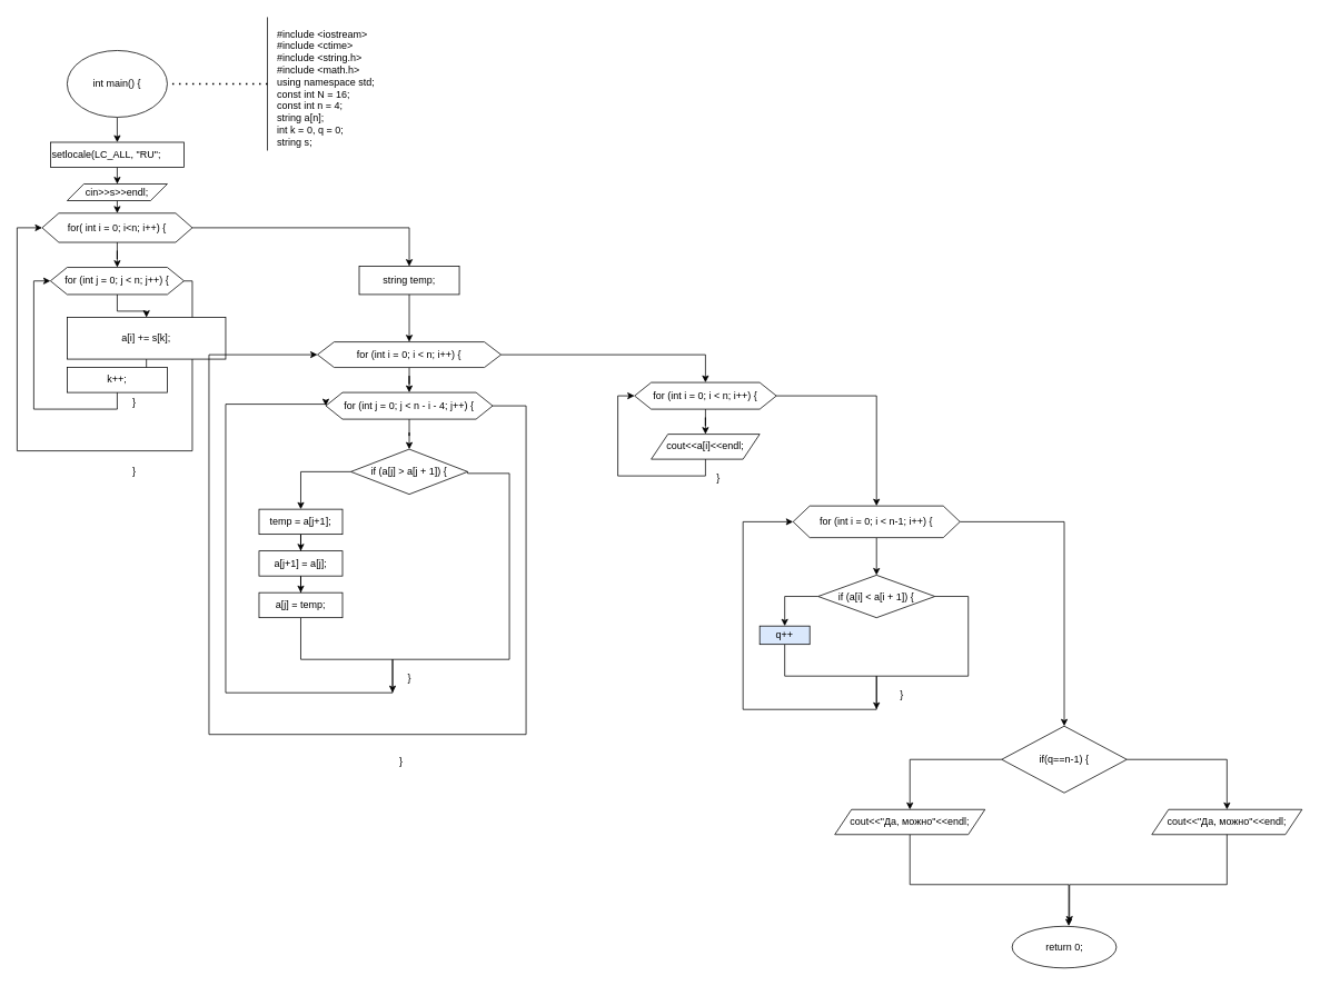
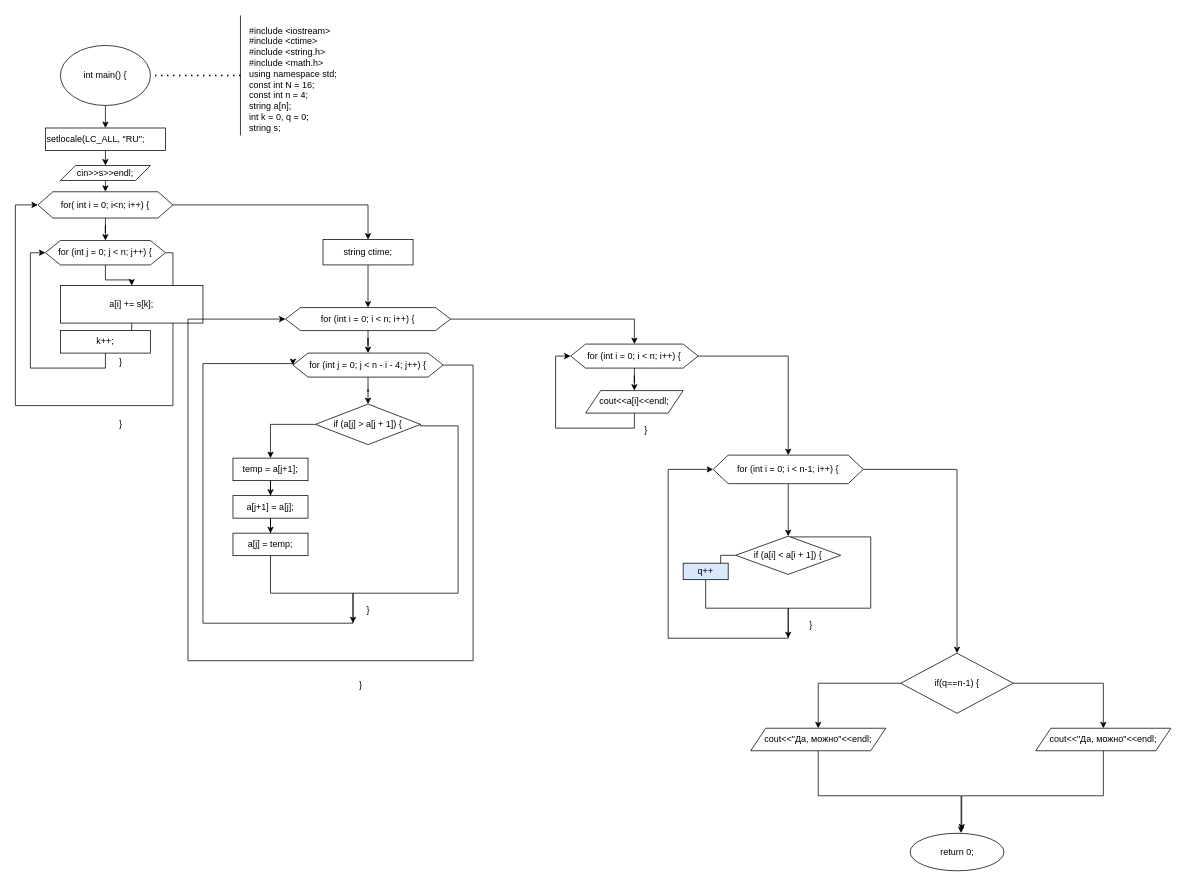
- <mxCell id="22" value="string temp;" style="whiteSpace=wrap;html=1;rounded=0;" vertex="1" parent="1"><mxGeometry x="430" y="318.75" width="120" height="33.75" as="geometry" /></mxCell>
+ <mxCell id="22" value="string ctime;" style="whiteSpace=wrap;html=1;rounded=0;" vertex="1" parent="1"><mxGeometry x="430" y="318.75" width="120" height="33.75" as="geometry" /></mxCell>
- <mxCell id="53" value="if (a[i] &amp;lt; a[i + 1]) {" style="rhombus;whiteSpace=wrap;html=1;rounded=0;" vertex="1" parent="1"><mxGeometry x="980" y="689" width="140" height="51" as="geometry" /></mxCell>
+ <mxCell id="53" value="if (a[i] &amp;lt; a[i + 1]) {" style="rhombus;whiteSpace=wrap;html=1;rounded=0;" vertex="1" parent="1"><mxGeometry x="980" y="714" width="140" height="51" as="geometry" /></mxCell>
